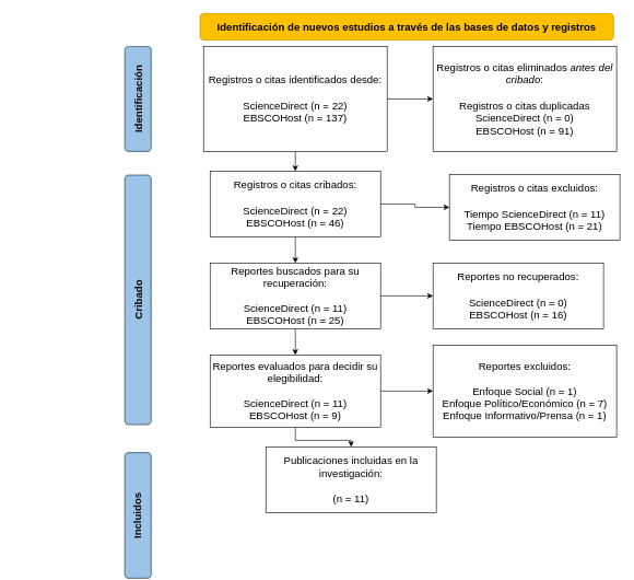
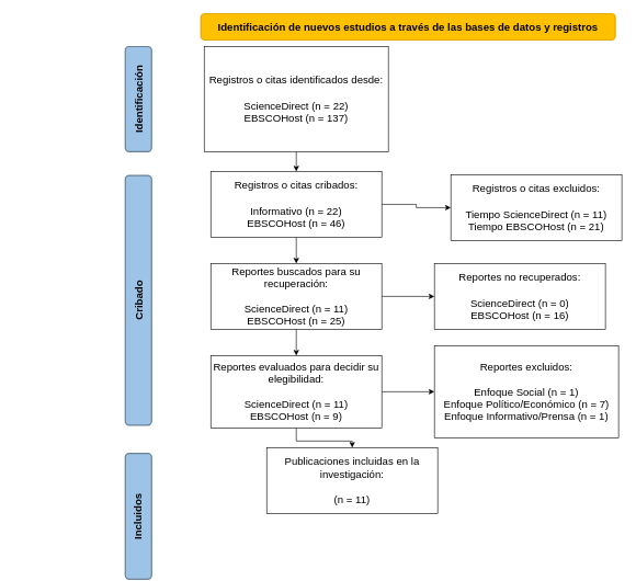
- <mxCell id="3" style="edgeStyle=orthogonalEdgeStyle;rounded=0;orthogonalLoop=1;jettySize=auto;html=1;exitX=1;exitY=0.5;exitDx=0;exitDy=0;entryX=0;entryY=0.5;entryDx=0;entryDy=0;" edge="1" parent="1" source="5" target="6"><mxGeometry relative="1" as="geometry" /></mxCell>
- <mxCell id="6" value="&lt;div&gt;&lt;font style=&quot;font-size: 16px;&quot; face=&quot;Arial&quot;&gt;R&lt;/font&gt;&lt;font size=&quot;3&quot;&gt;egistros o citas eliminados &lt;i&gt;antes del cribado&lt;/i&gt;:&lt;/font&gt;&lt;/div&gt;&lt;div&gt;&lt;font size=&quot;3&quot;&gt;&lt;br&gt;&lt;/font&gt;&lt;/div&gt;&lt;div&gt;&lt;font size=&quot;3&quot;&gt;Registros o citas duplicadas&lt;br&gt;&lt;/font&gt;&lt;/div&gt;&lt;div&gt;&lt;font size=&quot;3&quot;&gt;ScienceDirect (n = 0)&lt;/font&gt;&lt;/div&gt;&lt;div&gt;&lt;font size=&quot;3&quot;&gt;EBSCOHost (n = 91)&lt;br&gt;&lt;/font&gt;&lt;/div&gt;" style="rounded=0;whiteSpace=wrap;html=1;" vertex="1" parent="1"><mxGeometry x="660" y="70" width="280" height="160" as="geometry" /></mxCell>
- <mxCell id="9" value="&lt;div&gt;&lt;font style=&quot;font-size: 16px;&quot; face=&quot;Arial&quot;&gt;R&lt;/font&gt;&lt;font size=&quot;3&quot;&gt;egistros o citas cribados:&lt;/font&gt;&lt;/div&gt;&lt;div&gt;&lt;font size=&quot;3&quot;&gt;&lt;br&gt;&lt;/font&gt;&lt;/div&gt;&lt;div&gt;&lt;font size=&quot;3&quot;&gt;ScienceDirect (n = 22)&lt;/font&gt;&lt;/div&gt;&lt;div&gt;&lt;font size=&quot;3&quot;&gt;EBSCOHost (n = 46)&lt;br&gt;&lt;/font&gt;&lt;/div&gt;" style="rounded=0;whiteSpace=wrap;html=1;" vertex="1" parent="1"><mxGeometry x="320" y="260" width="260" height="100" as="geometry" /></mxCell>
+ <mxCell id="9" value="&lt;div&gt;&lt;font style=&quot;font-size: 16px;&quot; face=&quot;Arial&quot;&gt;R&lt;/font&gt;&lt;font size=&quot;3&quot;&gt;egistros o citas cribados:&lt;/font&gt;&lt;/div&gt;&lt;div&gt;&lt;font size=&quot;3&quot;&gt;&lt;br&gt;&lt;/font&gt;&lt;/div&gt;&lt;div&gt;&lt;font size=&quot;3&quot;&gt;Informativo (n = 22)&lt;/font&gt;&lt;/div&gt;&lt;div&gt;&lt;font size=&quot;3&quot;&gt;EBSCOHost (n = 46)&lt;br&gt;&lt;/font&gt;&lt;/div&gt;" style="rounded=0;whiteSpace=wrap;html=1;" vertex="1" parent="1"><mxGeometry x="320" y="260" width="260" height="100" as="geometry" /></mxCell>
